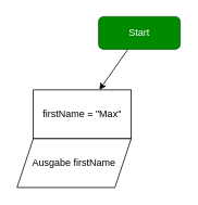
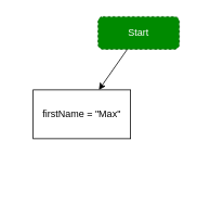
- <mxCell id="3" value="Start" style="rounded=1;whiteSpace=wrap;html=1;fillColor=#008a00;fontColor=#ffffff;strokeColor=#005700;" vertex="1" parent="1"><mxGeometry x="120" y="20" width="100" height="40" as="geometry" /></mxCell>
+ <mxCell id="3" value="Start" style="rounded=1;whiteSpace=wrap;html=1;fillColor=#008a00;fontColor=#ffffff;strokeColor=#005700;dashed=1;" vertex="1" parent="1"><mxGeometry x="120" y="20" width="100" height="40" as="geometry" /></mxCell>
- <mxCell id="5" value="Ausgabe firstName" style="shape=parallelogram;perimeter=parallelogramPerimeter;whiteSpace=wrap;html=1;fixedSize=1;" vertex="1" parent="1"><mxGeometry x="20" y="170" width="140" height="60" as="geometry" /></mxCell>
